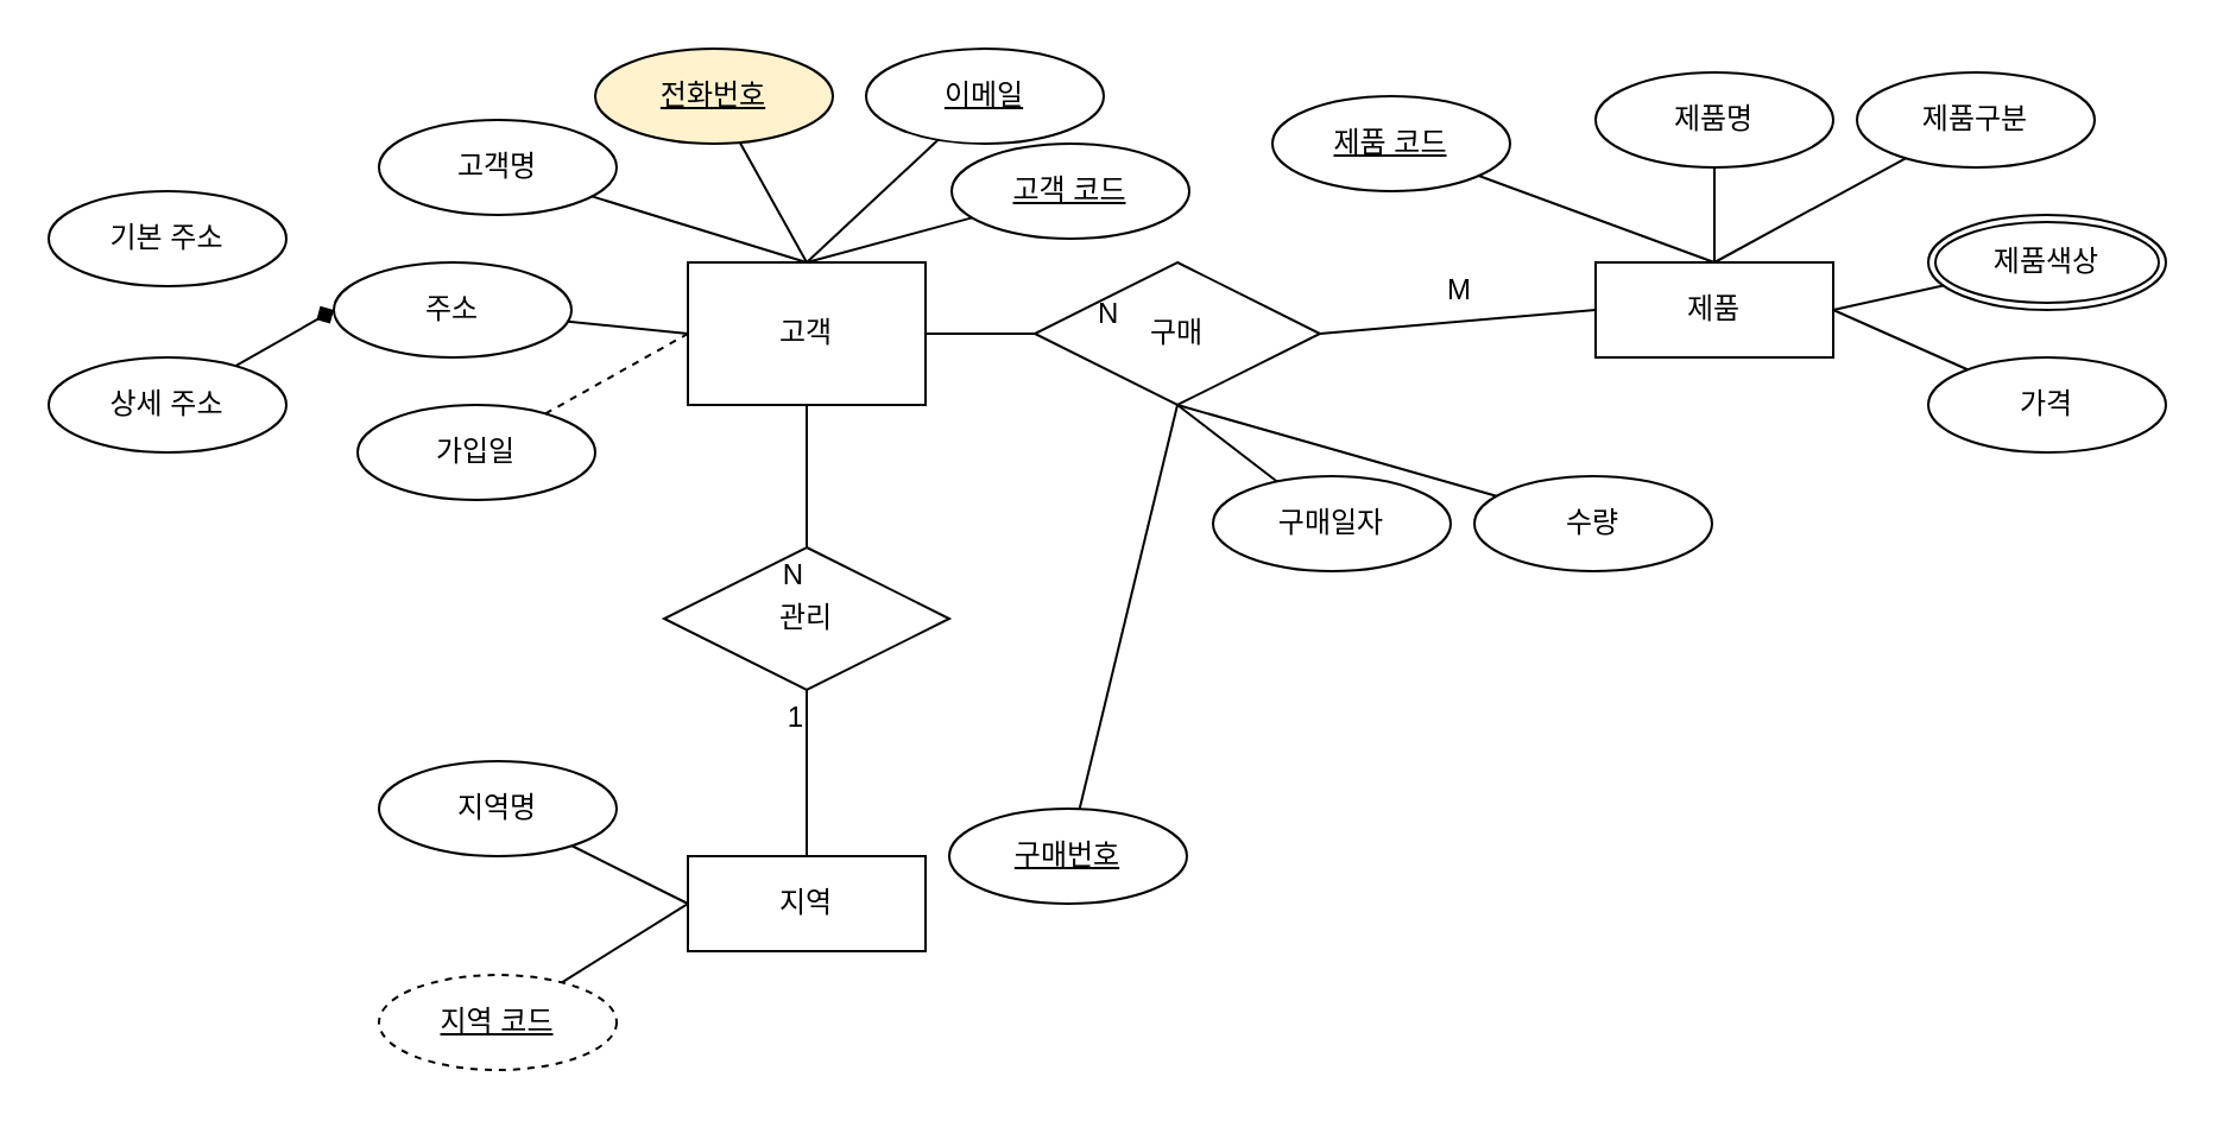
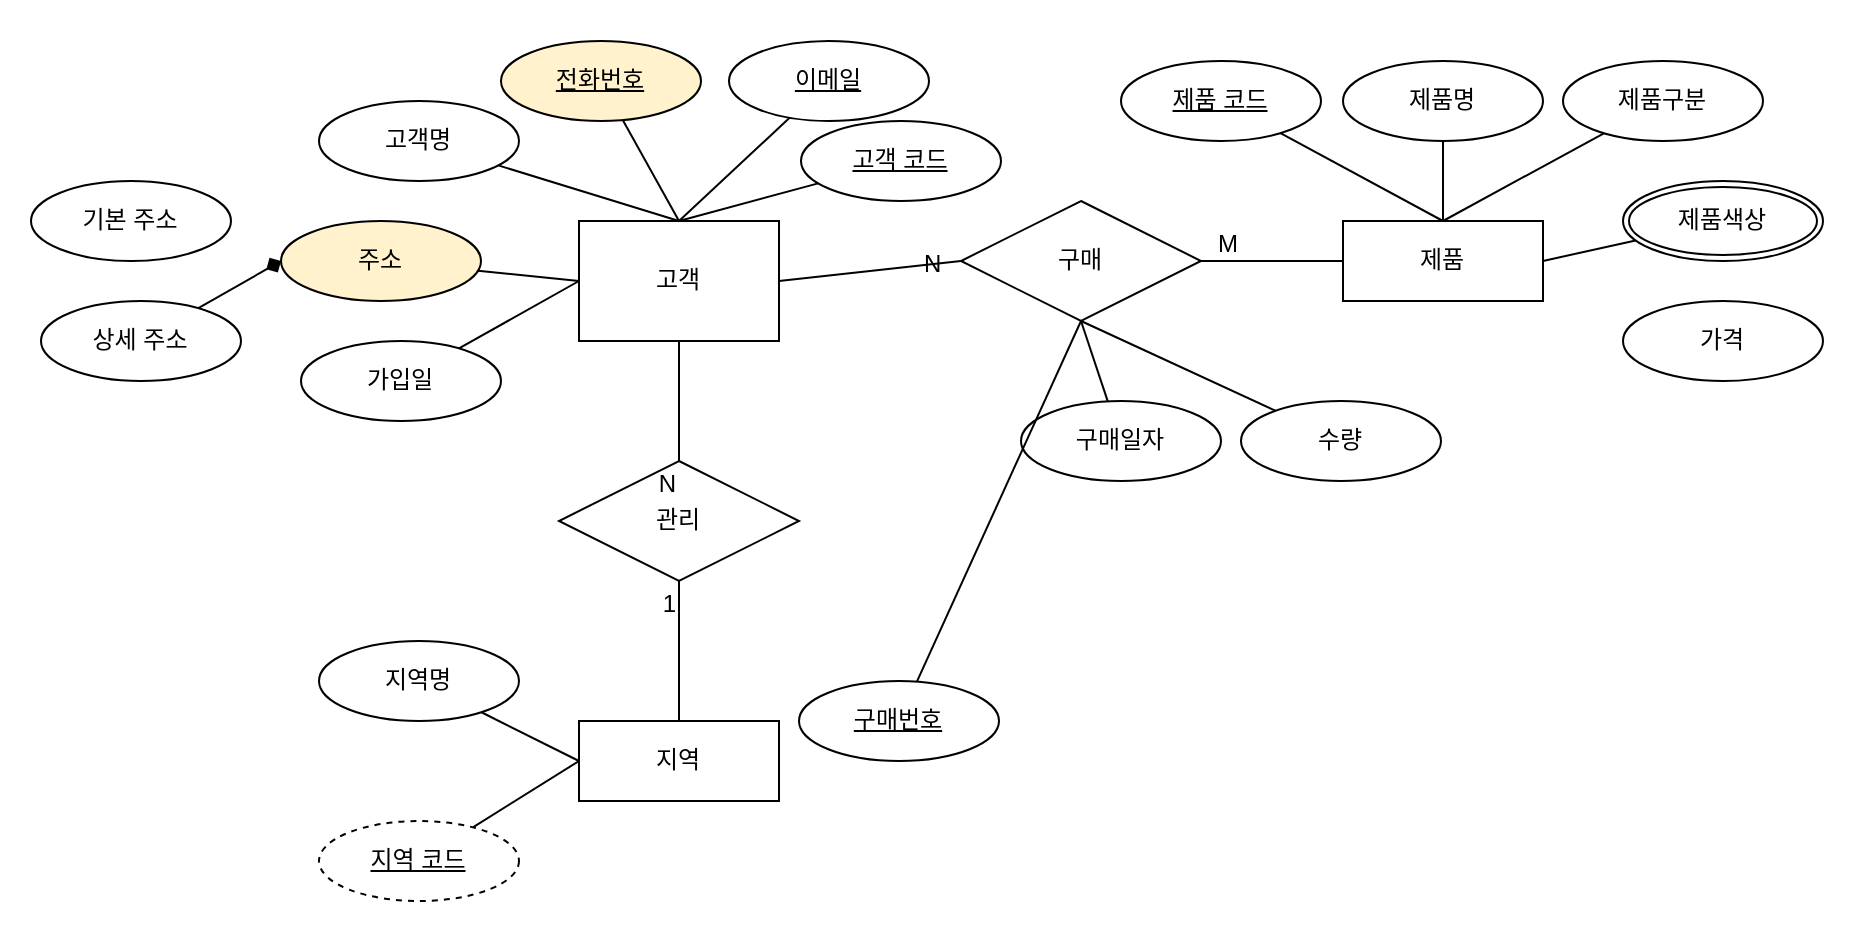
- <mxCell id="24" value="제품 코드" style="ellipse;whiteSpace=wrap;html=1;align=center;fontStyle=4;" vertex="1" parent="1"><mxGeometry x="535" y="40" width="100" height="40" as="geometry" /></mxCell>
+ <mxCell id="24" value="제품 코드" style="ellipse;whiteSpace=wrap;html=1;align=center;fontStyle=4;" vertex="1" parent="1"><mxGeometry x="560" y="30" width="100" height="40" as="geometry" /></mxCell>
- <mxCell id="14" value="기본 주소" style="ellipse;whiteSpace=wrap;html=1;align=center;" vertex="1" parent="1"><mxGeometry x="20" y="80" width="100" height="40" as="geometry" /></mxCell>
+ <mxCell id="14" value="기본 주소" style="ellipse;whiteSpace=wrap;html=1;align=center;" vertex="1" parent="1"><mxGeometry x="15" y="90" width="100" height="40" as="geometry" /></mxCell>
- <mxCell id="11" value="주소" style="ellipse;whiteSpace=wrap;html=1;align=center;" vertex="1" parent="1"><mxGeometry x="140" y="110" width="100" height="40" as="geometry" /></mxCell>
+ <mxCell id="11" value="주소" style="ellipse;whiteSpace=wrap;html=1;align=center;fillColor=#fff2cc;" vertex="1" parent="1"><mxGeometry x="140" y="110" width="100" height="40" as="geometry" /></mxCell>
- <mxCell id="39" value="구매" style="shape=rhombus;perimeter=rhombusPerimeter;whiteSpace=wrap;html=1;align=center;" vertex="1" parent="1"><mxGeometry x="435" y="110" width="120" height="60" as="geometry" /></mxCell>
+ <mxCell id="39" value="구매" style="shape=rhombus;perimeter=rhombusPerimeter;whiteSpace=wrap;html=1;align=center;" vertex="1" parent="1"><mxGeometry x="480" y="100" width="120" height="60" as="geometry" /></mxCell>
- <mxCell id="33" value="" style="endArrow=none;html=1;rounded=0;exitX=1;exitY=0.5;exitDx=0;exitDy=0;" edge="1" parent="1" source="23" target="31"><mxGeometry relative="1" as="geometry"><mxPoint x="741" y="130" as="sourcePoint" /><mxPoint x="821" y="86" as="targetPoint" /></mxGeometry></mxCell>
- <mxCell id="17" value="" style="endArrow=none;html=1;rounded=0;entryX=0;entryY=0.5;entryDx=0;entryDy=0;dashed=1;" edge="1" parent="1" source="16" target="2"><mxGeometry relative="1" as="geometry"><mxPoint x="115" y="166" as="sourcePoint" /><mxPoint x="179" y="140" as="targetPoint" /></mxGeometry></mxCell>
+ <mxCell id="17" value="" style="endArrow=none;html=1;rounded=0;entryX=0;entryY=0.5;entryDx=0;entryDy=0;" edge="1" parent="1" source="16" target="2"><mxGeometry relative="1" as="geometry"><mxPoint x="115" y="166" as="sourcePoint" /><mxPoint x="179" y="140" as="targetPoint" /></mxGeometry></mxCell>
